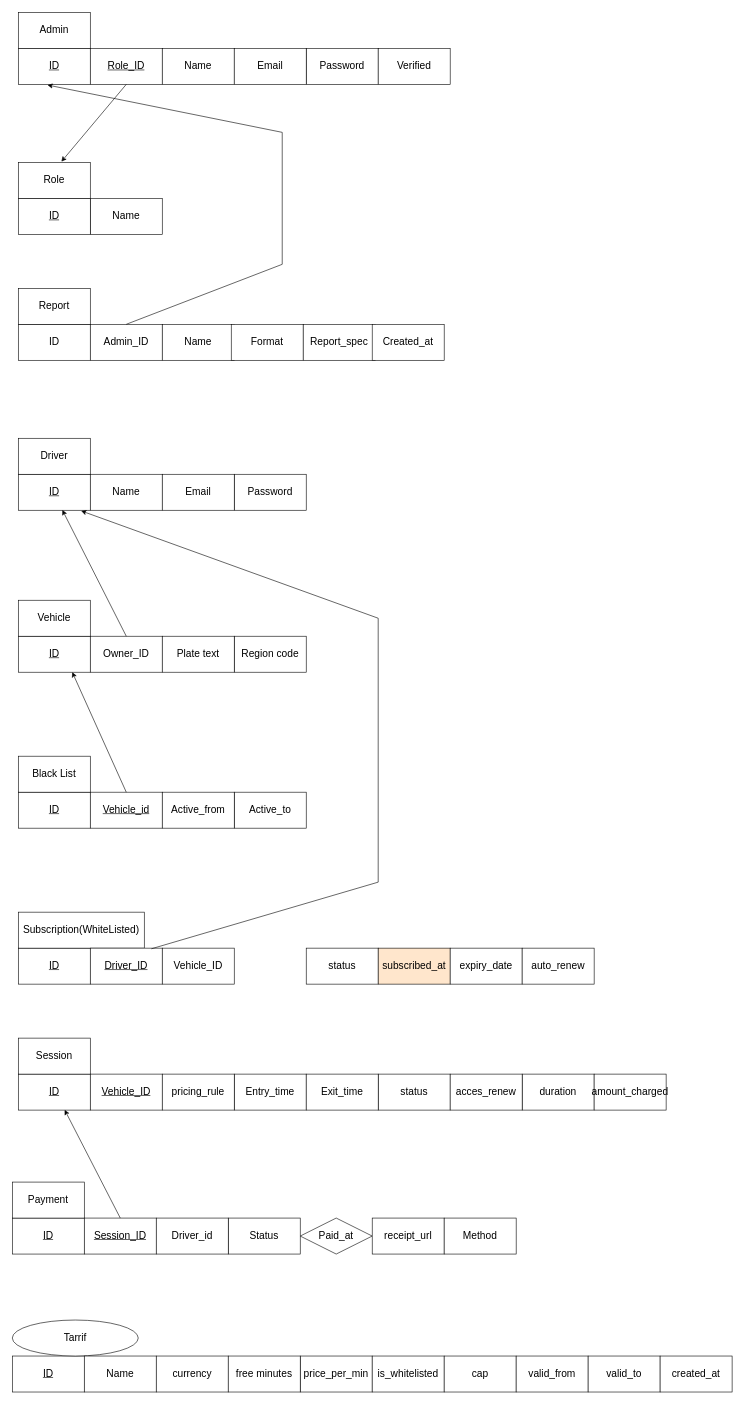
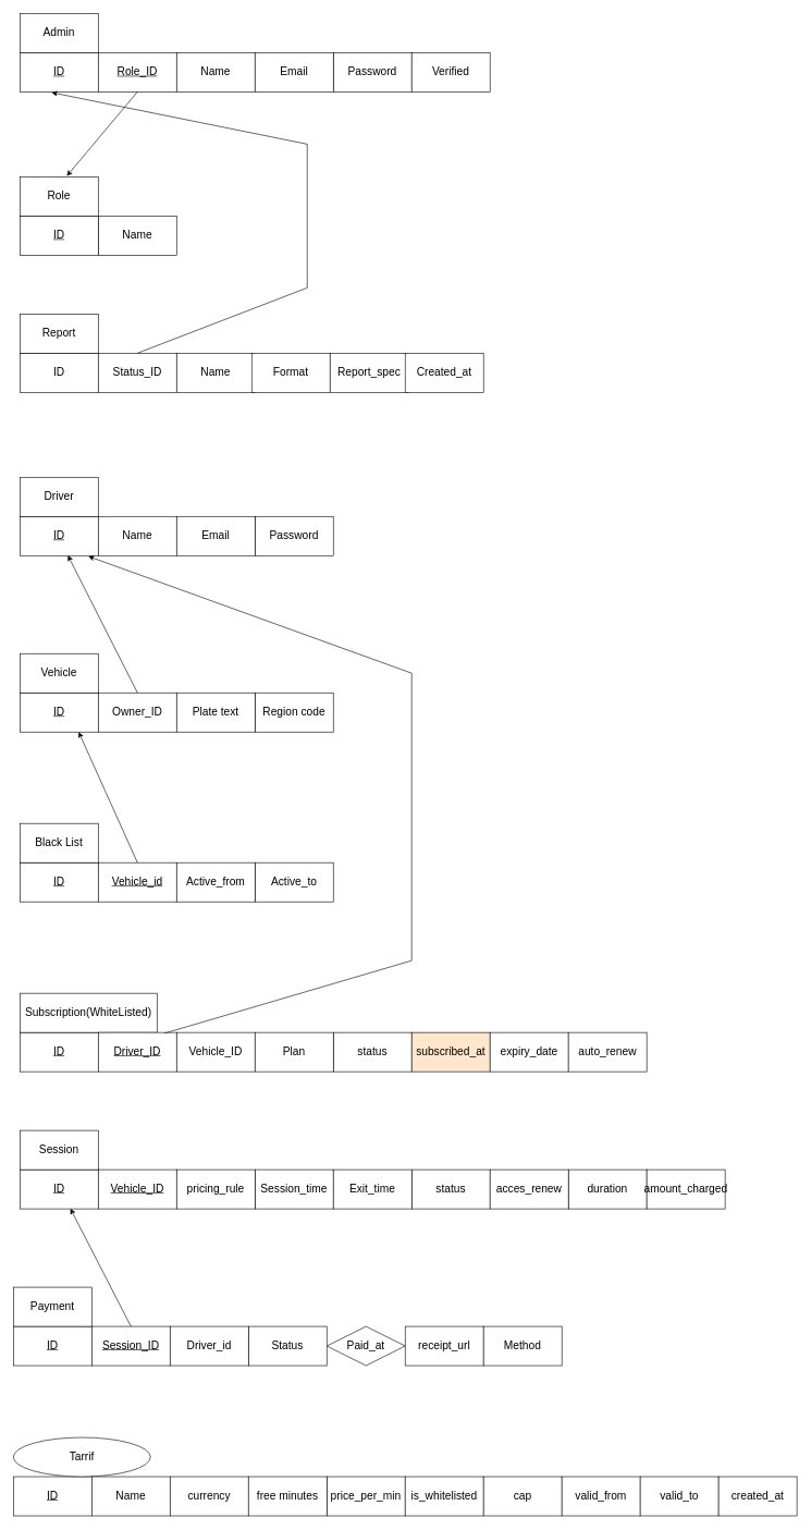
- <mxCell id="18" value="Admin_ID" style="rounded=0;whiteSpace=wrap;html=1;fontSize=17;" vertex="1" parent="15"><mxGeometry x="120" y="60" width="120" height="60" as="geometry" /></mxCell>
+ <mxCell id="18" value="Status_ID" style="rounded=0;whiteSpace=wrap;html=1;fontSize=17;" vertex="1" parent="15"><mxGeometry x="120" y="60" width="120" height="60" as="geometry" /></mxCell>
+ <mxCell id="49" value="Plan" style="rounded=0;whiteSpace=wrap;html=1;fontSize=17;" vertex="1" parent="43"><mxGeometry x="360" y="60" width="120" height="60" as="geometry" /></mxCell>
- <mxCell id="58" value="&lt;font&gt;Entry_time&lt;/font&gt;" style="rounded=0;whiteSpace=wrap;html=1;fontSize=17;" vertex="1" parent="54"><mxGeometry x="360" y="60" width="120" height="60" as="geometry" /></mxCell>
+ <mxCell id="58" value="&lt;font&gt;Session_time&lt;/font&gt;" style="rounded=0;whiteSpace=wrap;html=1;fontSize=17;" vertex="1" parent="54"><mxGeometry x="360" y="60" width="120" height="60" as="geometry" /></mxCell>
